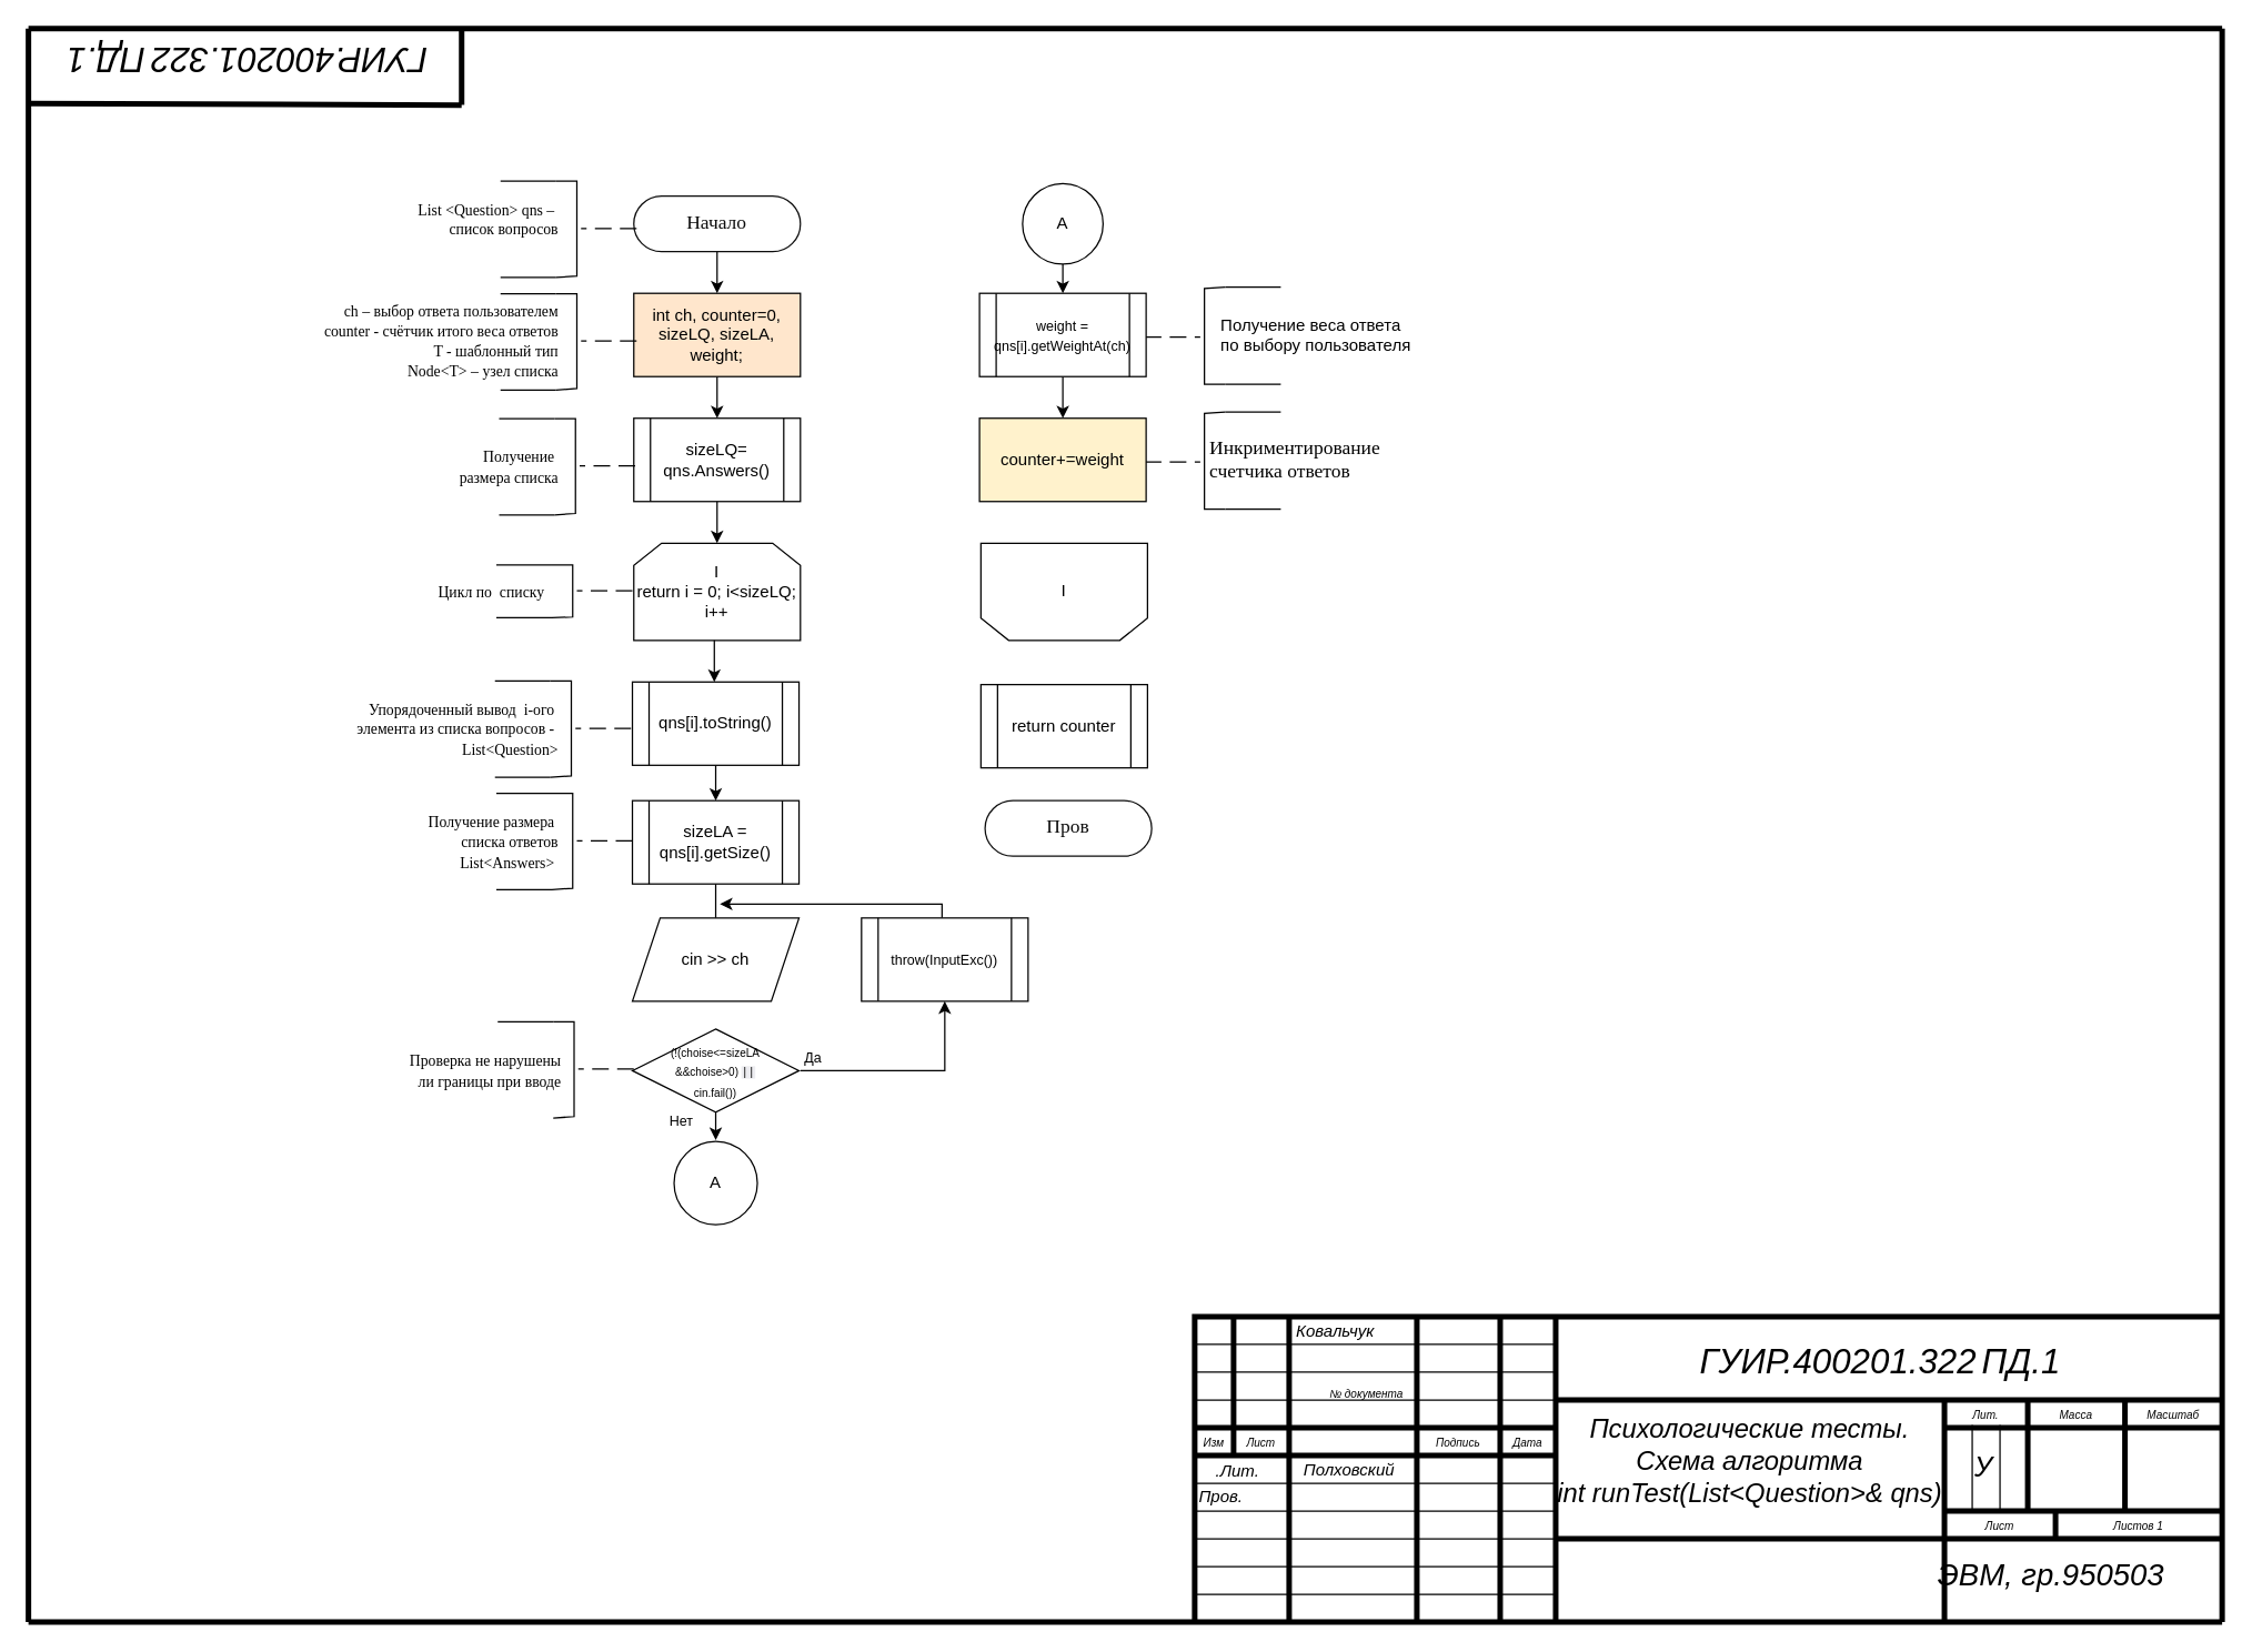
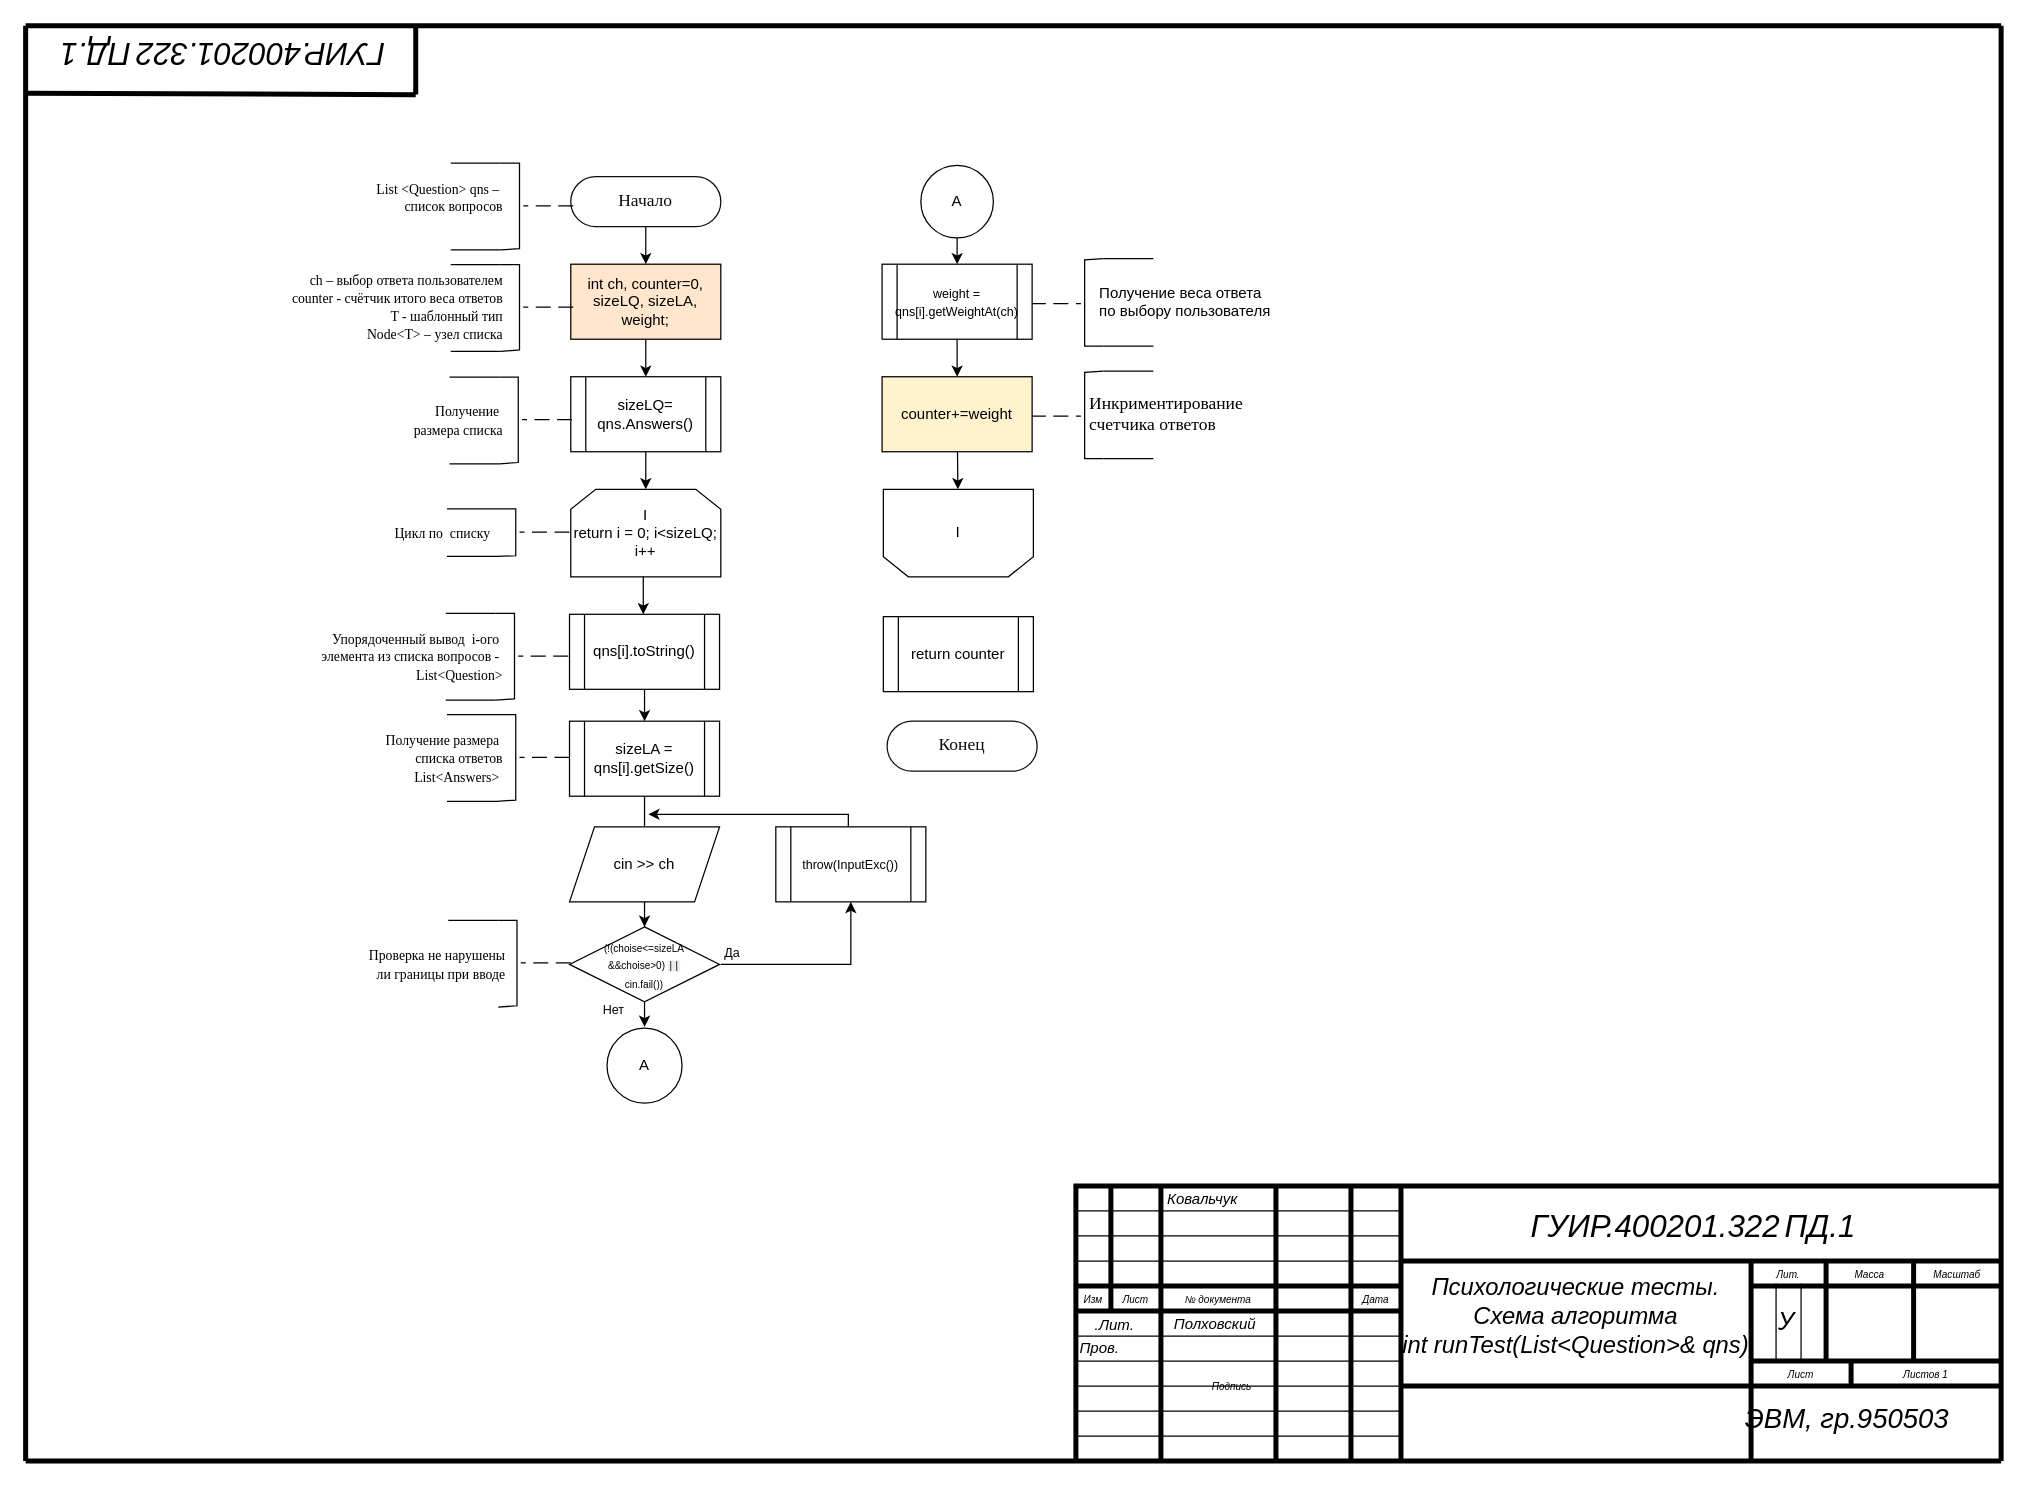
+ <mxCell id="133" value="" style="edgeStyle=none;rounded=0;orthogonalLoop=1;jettySize=auto;html=1;" edge="1" parent="1" source="134" target="135"><mxGeometry relative="1" as="geometry" /></mxCell>
- <mxCell id="137" value="&lt;font style=&quot;font-size: 14px ; font-family: &amp;#34;calibri&amp;#34; ; color: #0c0c0c ; direction: ltr ; letter-spacing: 0px ; line-height: 120% ; opacity: 1&quot;&gt;Пров&lt;br&gt;&lt;/font&gt;" style="verticalAlign=middle;align=center;vsdxID=738;fillColor=#ffffff;gradientColor=none;shape=stencil(tVJBDsIgEHwNRxpkY/Ve6z+IpS0RoVnQ1t8LUmO1aS/G2+zO7G4GhkDhWtFJwpnzaM+yV5VvCRwI58q0EpUPiEBJoKgtygbt1VSp7kRURnSxt7hhSHObPMt3cYqz+9hh7Fkfk1wrM5HvIQNYkws8BQ7n23HUb5N8eeGLp2JQjqL1witrPjgtsJE0nKK1Fs14KlGul7KbtFe8zK3/5GT5Jf/iJYD3n9ZK6xSJKf+dgdBK+YHyAQ==);strokeColor=#0c0c0c;spacingTop=-1;spacingBottom=-1;spacingLeft=-1;spacingRight=-1;labelBackgroundColor=none;rounded=0;html=1;whiteSpace=wrap;" vertex="1" parent="1"><mxGeometry x="709" y="576.26" width="120" height="40" as="geometry" /></mxCell>
+ <mxCell id="137" value="&lt;font style=&quot;font-size: 14px ; font-family: &amp;#34;calibri&amp;#34; ; color: #0c0c0c ; direction: ltr ; letter-spacing: 0px ; line-height: 120% ; opacity: 1&quot;&gt;Конец&lt;br&gt;&lt;/font&gt;" style="verticalAlign=middle;align=center;vsdxID=738;fillColor=#ffffff;gradientColor=none;shape=stencil(tVJBDsIgEHwNRxpkY/Ve6z+IpS0RoVnQ1t8LUmO1aS/G2+zO7G4GhkDhWtFJwpnzaM+yV5VvCRwI58q0EpUPiEBJoKgtygbt1VSp7kRURnSxt7hhSHObPMt3cYqz+9hh7Fkfk1wrM5HvIQNYkws8BQ7n23HUb5N8eeGLp2JQjqL1witrPjgtsJE0nKK1Fs14KlGul7KbtFe8zK3/5GT5Jf/iJYD3n9ZK6xSJKf+dgdBK+YHyAQ==);strokeColor=#0c0c0c;spacingTop=-1;spacingBottom=-1;spacingLeft=-1;spacingRight=-1;labelBackgroundColor=none;rounded=0;html=1;whiteSpace=wrap;" vertex="1" parent="1"><mxGeometry x="709" y="576.26" width="120" height="40" as="geometry" /></mxCell>
+ <mxCell id="105" value="" style="edgeStyle=orthogonalEdgeStyle;rounded=0;orthogonalLoop=1;jettySize=auto;html=1;" edge="1" parent="1" source="106" target="92"><mxGeometry relative="1" as="geometry" /></mxCell>
- <mxCell id="36" value="&lt;font style=&quot;font-size:8px;font-family:Arial;color:#000000;direction:ltr;letter-spacing:0px;line-height:120%;opacity:1&quot;&gt;&lt;i&gt;№ документа&lt;br/&gt;&lt;/i&gt;&lt;/font&gt;" style="verticalAlign=middle;align=center;vsdxID=31;fillColor=none;gradientColor=none;shape=stencil(nZBLDoAgDERP0z3SIyjew0SURgSD+Lu9kMZoXLhwN9O+tukAlrNpJg1SzDH4QW/URgNYgZTkjA4UkwJUgGXng+6DX1zLfmoymdXo17xh5zmRJ6Q42BWCfc2oJfdAr+Yv+AP9Cb7OJ3H/2JG1HNGz/84klThPVCc=);strokeColor=none;strokeWidth=4;spacingTop=-1;spacingBottom=-1;spacingLeft=-1;spacingRight=-1;labelBackgroundColor=none;rounded=0;html=1;whiteSpace=wrap;" parent="1" vertex="1"><mxGeometry x="940" y="995" width="88" height="16" as="geometry" /></mxCell>
+ <mxCell id="36" value="&lt;font style=&quot;font-size:8px;font-family:Arial;color:#000000;direction:ltr;letter-spacing:0px;line-height:120%;opacity:1&quot;&gt;&lt;i&gt;№ документа&lt;br/&gt;&lt;/i&gt;&lt;/font&gt;" style="verticalAlign=middle;align=center;vsdxID=31;fillColor=none;gradientColor=none;shape=stencil(nZBLDoAgDERP0z3SIyjew0SURgSD+Lu9kMZoXLhwN9O+tukAlrNpJg1SzDH4QW/URgNYgZTkjA4UkwJUgGXng+6DX1zLfmoymdXo17xh5zmRJ6Q42BWCfc2oJfdAr+Yv+AP9Cb7OJ3H/2JG1HNGz/84klThPVCc=);strokeColor=none;strokeWidth=4;spacingTop=-1;spacingBottom=-1;spacingLeft=-1;spacingRight=-1;labelBackgroundColor=none;rounded=0;html=1;whiteSpace=wrap;" parent="1" vertex="1"><mxGeometry x="930" y="1030" width="88" height="16" as="geometry" /></mxCell>
- <mxCell id="37" value="&lt;font style=&quot;font-size:8px;font-family:Arial;color:#000000;direction:ltr;letter-spacing:0px;line-height:120%;opacity:1&quot;&gt;&lt;i&gt;Подпись&lt;br/&gt;&lt;/i&gt;&lt;/font&gt;" style="verticalAlign=middle;align=center;vsdxID=32;fillColor=none;gradientColor=none;shape=stencil(nZBLDoAgDERP0z3SIyjew0SURgSD+Lu9kMZoXLhwN9O+tukAlrNpJg1SzDH4QW/URgNYgZTkjA4UkwJUgGXng+6DX1zLfmoymdXo17xh5zmRJ6Q42BWCfc2oJfdAr+Yv+AP9Cb7OJ3H/2JG1HNGz/84klThPVCc=);strokeColor=none;strokeWidth=4;spacingTop=-1;spacingBottom=-1;spacingLeft=-1;spacingRight=-1;labelBackgroundColor=none;rounded=0;html=1;whiteSpace=wrap;" parent="1" vertex="1"><mxGeometry x="1022" y="1030" width="56" height="16" as="geometry" /></mxCell>
+ <mxCell id="37" value="&lt;font style=&quot;font-size:8px;font-family:Arial;color:#000000;direction:ltr;letter-spacing:0px;line-height:120%;opacity:1&quot;&gt;&lt;i&gt;Подпись&lt;br/&gt;&lt;/i&gt;&lt;/font&gt;" style="verticalAlign=middle;align=center;vsdxID=32;fillColor=none;gradientColor=none;shape=stencil(nZBLDoAgDERP0z3SIyjew0SURgSD+Lu9kMZoXLhwN9O+tukAlrNpJg1SzDH4QW/URgNYgZTkjA4UkwJUgGXng+6DX1zLfmoymdXo17xh5zmRJ6Q42BWCfc2oJfdAr+Yv+AP9Cb7OJ3H/2JG1HNGz/84klThPVCc=);strokeColor=none;strokeWidth=4;spacingTop=-1;spacingBottom=-1;spacingLeft=-1;spacingRight=-1;labelBackgroundColor=none;rounded=0;html=1;whiteSpace=wrap;" parent="1" vertex="1"><mxGeometry x="957" y="1100" width="56" height="16" as="geometry" /></mxCell>
